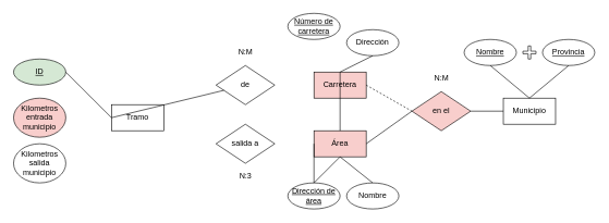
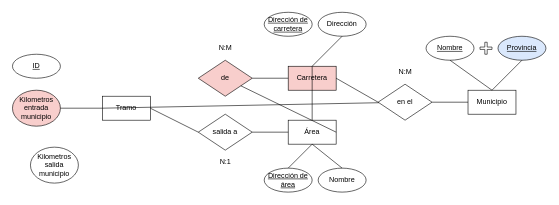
- <mxCell id="10" value="&lt;u&gt;Número de carretera&lt;/u&gt;" style="ellipse;whiteSpace=wrap;html=1;" vertex="1" parent="1"><mxGeometry x="440" y="20" width="80" height="40" as="geometry" /></mxCell>
+ <mxCell id="10" value="&lt;u&gt;Dirección de carretera&lt;/u&gt;" style="ellipse;whiteSpace=wrap;html=1;" vertex="1" parent="1"><mxGeometry x="440" y="20" width="80" height="40" as="geometry" /></mxCell>
- <mxCell id="12" value="Dirección" style="ellipse;whiteSpace=wrap;html=1;" vertex="1" parent="1"><mxGeometry x="530" y="45" width="80" height="40" as="geometry" /></mxCell>
+ <mxCell id="12" value="Dirección" style="ellipse;whiteSpace=wrap;html=1;" vertex="1" parent="1"><mxGeometry x="530" y="20" width="80" height="40" as="geometry" /></mxCell>
- <mxCell id="14" value="&lt;u&gt;Provincia&lt;/u&gt;" style="ellipse;whiteSpace=wrap;html=1;" vertex="1" parent="1"><mxGeometry x="830" y="60" width="80" height="40" as="geometry" /></mxCell>
+ <mxCell id="14" value="&lt;u&gt;Provincia&lt;/u&gt;" style="ellipse;whiteSpace=wrap;html=1;fillColor=#dae8fc;" vertex="1" parent="1"><mxGeometry x="830" y="60" width="80" height="40" as="geometry" /></mxCell>
- <mxCell id="15" value="&lt;u&gt;ID&lt;/u&gt;" style="ellipse;whiteSpace=wrap;html=1;fillColor=#d5e8d4;" vertex="1" parent="1"><mxGeometry x="20" y="90" width="80" height="40" as="geometry" /></mxCell>
+ <mxCell id="15" value="&lt;u&gt;ID&lt;/u&gt;" style="ellipse;whiteSpace=wrap;html=1;" vertex="1" parent="1"><mxGeometry x="20" y="90" width="80" height="40" as="geometry" /></mxCell>
- <mxCell id="6" value="de" style="rhombus;whiteSpace=wrap;html=1;" vertex="1" parent="1"><mxGeometry x="330" y="100" width="90" height="60" as="geometry" /></mxCell>
+ <mxCell id="6" value="de" style="rhombus;whiteSpace=wrap;html=1;fillColor=#f8cecc;" vertex="1" parent="1"><mxGeometry x="330" y="100" width="90" height="60" as="geometry" /></mxCell>
+ <mxCell id="22" value="" style="endArrow=none;html=1;entryX=1;entryY=0.5;entryDx=0;entryDy=0;exitX=0;exitY=0.5;exitDx=0;exitDy=0;" edge="1" parent="1" source="3" target="6"><mxGeometry width="50" height="50" relative="1" as="geometry"><mxPoint x="350" y="400" as="sourcePoint" /><mxPoint x="400" y="350" as="targetPoint" /></mxGeometry></mxCell>
- <mxCell id="26" value="" style="endArrow=none;html=1;entryX=1;entryY=0.5;entryDx=0;entryDy=0;exitX=0;exitY=0.5;exitDx=0;exitDy=0;" edge="1" parent="1" source="4" target="15"><mxGeometry width="50" height="50" relative="1" as="geometry"><mxPoint x="390" y="440" as="sourcePoint" /><mxPoint x="440" y="390" as="targetPoint" /></mxGeometry></mxCell>
+ <mxCell id="26" value="" style="endArrow=none;html=1;exitX=0;exitY=0.5;exitDx=0;exitDy=0;" edge="1" parent="1" source="4" target="5"><mxGeometry width="50" height="50" relative="1" as="geometry"><mxPoint x="390" y="440" as="sourcePoint" /><mxPoint x="440" y="390" as="targetPoint" /></mxGeometry></mxCell>
- <mxCell id="32" value="" style="endArrow=none;html=1;entryX=0;entryY=0.5;entryDx=0;entryDy=0;exitX=1;exitY=0.5;exitDx=0;exitDy=0;dashed=1;" edge="1" parent="1" source="3" target="5"><mxGeometry width="50" height="50" relative="1" as="geometry"><mxPoint x="400" y="450" as="sourcePoint" /><mxPoint x="450" y="400" as="targetPoint" /></mxGeometry></mxCell>
+ <mxCell id="32" value="" style="endArrow=none;html=1;entryX=0;entryY=0.5;entryDx=0;entryDy=0;exitX=1;exitY=0.5;exitDx=0;exitDy=0;" edge="1" parent="1" source="3" target="5"><mxGeometry width="50" height="50" relative="1" as="geometry"><mxPoint x="400" y="450" as="sourcePoint" /><mxPoint x="450" y="400" as="targetPoint" /></mxGeometry></mxCell>
- <mxCell id="27" value="" style="endArrow=none;html=1;exitX=0;exitY=0.5;exitDx=0;exitDy=0;" edge="1" parent="1" source="4" target="6"><mxGeometry width="50" height="50" relative="1" as="geometry"><mxPoint x="180" y="190" as="sourcePoint" /><mxPoint x="110" y="120" as="targetPoint" /></mxGeometry></mxCell>
+ <mxCell id="27" value="" style="endArrow=none;html=1;entryX=1;entryY=0.5;entryDx=0;entryDy=0;exitX=0;exitY=0.5;exitDx=0;exitDy=0;" edge="1" parent="1" source="4" target="8"><mxGeometry width="50" height="50" relative="1" as="geometry"><mxPoint x="180" y="190" as="sourcePoint" /><mxPoint x="110" y="120" as="targetPoint" /></mxGeometry></mxCell>
- <mxCell id="5" value="en el" style="rhombus;whiteSpace=wrap;html=1;fillColor=#f8cecc;" vertex="1" parent="1"><mxGeometry x="630" y="140" width="90" height="60" as="geometry" /></mxCell>
+ <mxCell id="5" value="en el" style="rhombus;whiteSpace=wrap;html=1;" vertex="1" parent="1"><mxGeometry x="630" y="140" width="90" height="60" as="geometry" /></mxCell>
- <mxCell id="2" value="Municipio" style="rounded=0;whiteSpace=wrap;html=1;" vertex="1" parent="1"><mxGeometry x="770" y="150" width="80" height="40" as="geometry" /></mxCell>
+ <mxCell id="2" value="Municipio" style="rounded=0;whiteSpace=wrap;html=1;" vertex="1" parent="1"><mxGeometry x="780" y="150" width="80" height="40" as="geometry" /></mxCell>
- <mxCell id="33" value="" style="endArrow=none;html=1;entryX=0;entryY=0.5;entryDx=0;entryDy=0;exitX=1;exitY=0.5;exitDx=0;exitDy=0;" edge="1" parent="1" source="17" target="5"><mxGeometry width="50" height="50" relative="1" as="geometry"><mxPoint x="570" y="140" as="sourcePoint" /><mxPoint x="640" y="180" as="targetPoint" /></mxGeometry></mxCell>
+ <mxCell id="33" value="" style="endArrow=none;html=1;exitX=1;exitY=0.5;exitDx=0;exitDy=0;" edge="1" parent="1" source="17" target="6"><mxGeometry width="50" height="50" relative="1" as="geometry"><mxPoint x="570" y="140" as="sourcePoint" /><mxPoint x="640" y="180" as="targetPoint" /></mxGeometry></mxCell>
+ <mxCell id="28" value="" style="endArrow=none;html=1;entryX=0;entryY=0.5;entryDx=0;entryDy=0;exitX=1;exitY=0.5;exitDx=0;exitDy=0;" edge="1" parent="1" source="4" target="16"><mxGeometry width="50" height="50" relative="1" as="geometry"><mxPoint x="340" y="390" as="sourcePoint" /><mxPoint x="390" y="340" as="targetPoint" /></mxGeometry></mxCell>
- <mxCell id="17" value="Área" style="rounded=0;whiteSpace=wrap;html=1;fillColor=#f8cecc;" vertex="1" parent="1"><mxGeometry x="480" y="200" width="80" height="40" as="geometry" /></mxCell>
+ <mxCell id="17" value="Área" style="rounded=0;whiteSpace=wrap;html=1;" vertex="1" parent="1"><mxGeometry x="480" y="200" width="80" height="40" as="geometry" /></mxCell>
- <mxCell id="21" value="" style="endArrow=none;html=1;exitX=0;exitY=0.5;exitDx=0;exitDy=0;" edge="1" parent="1" source="17" target="18"><mxGeometry width="50" height="50" relative="1" as="geometry"><mxPoint x="340" y="390" as="sourcePoint" /><mxPoint x="390" y="340" as="targetPoint" /></mxGeometry></mxCell>
+ <mxCell id="21" value="" style="endArrow=none;html=1;entryX=1;entryY=0.5;entryDx=0;entryDy=0;exitX=0;exitY=0.5;exitDx=0;exitDy=0;" edge="1" parent="1" source="17" target="16"><mxGeometry width="50" height="50" relative="1" as="geometry"><mxPoint x="340" y="390" as="sourcePoint" /><mxPoint x="390" y="340" as="targetPoint" /></mxGeometry></mxCell>
- <mxCell id="9" value="Kilometros salida&lt;br&gt;municipio" style="ellipse;whiteSpace=wrap;html=1;" vertex="1" parent="1"><mxGeometry x="20" y="220" width="80" height="60" as="geometry" /></mxCell>
+ <mxCell id="9" value="Kilometros salida&lt;br&gt;municipio" style="ellipse;whiteSpace=wrap;html=1;" vertex="1" parent="1"><mxGeometry x="50" y="245" width="80" height="60" as="geometry" /></mxCell>
- <mxCell id="35" value="N:3" style="text;html=1;align=center;verticalAlign=middle;resizable=0;points=[];autosize=1;" vertex="1" parent="1"><mxGeometry x="360" y="260" width="30" height="20" as="geometry" /></mxCell>
+ <mxCell id="35" value="N:1" style="text;html=1;align=center;verticalAlign=middle;resizable=0;points=[];autosize=1;" vertex="1" parent="1"><mxGeometry x="360" y="260" width="30" height="20" as="geometry" /></mxCell>
